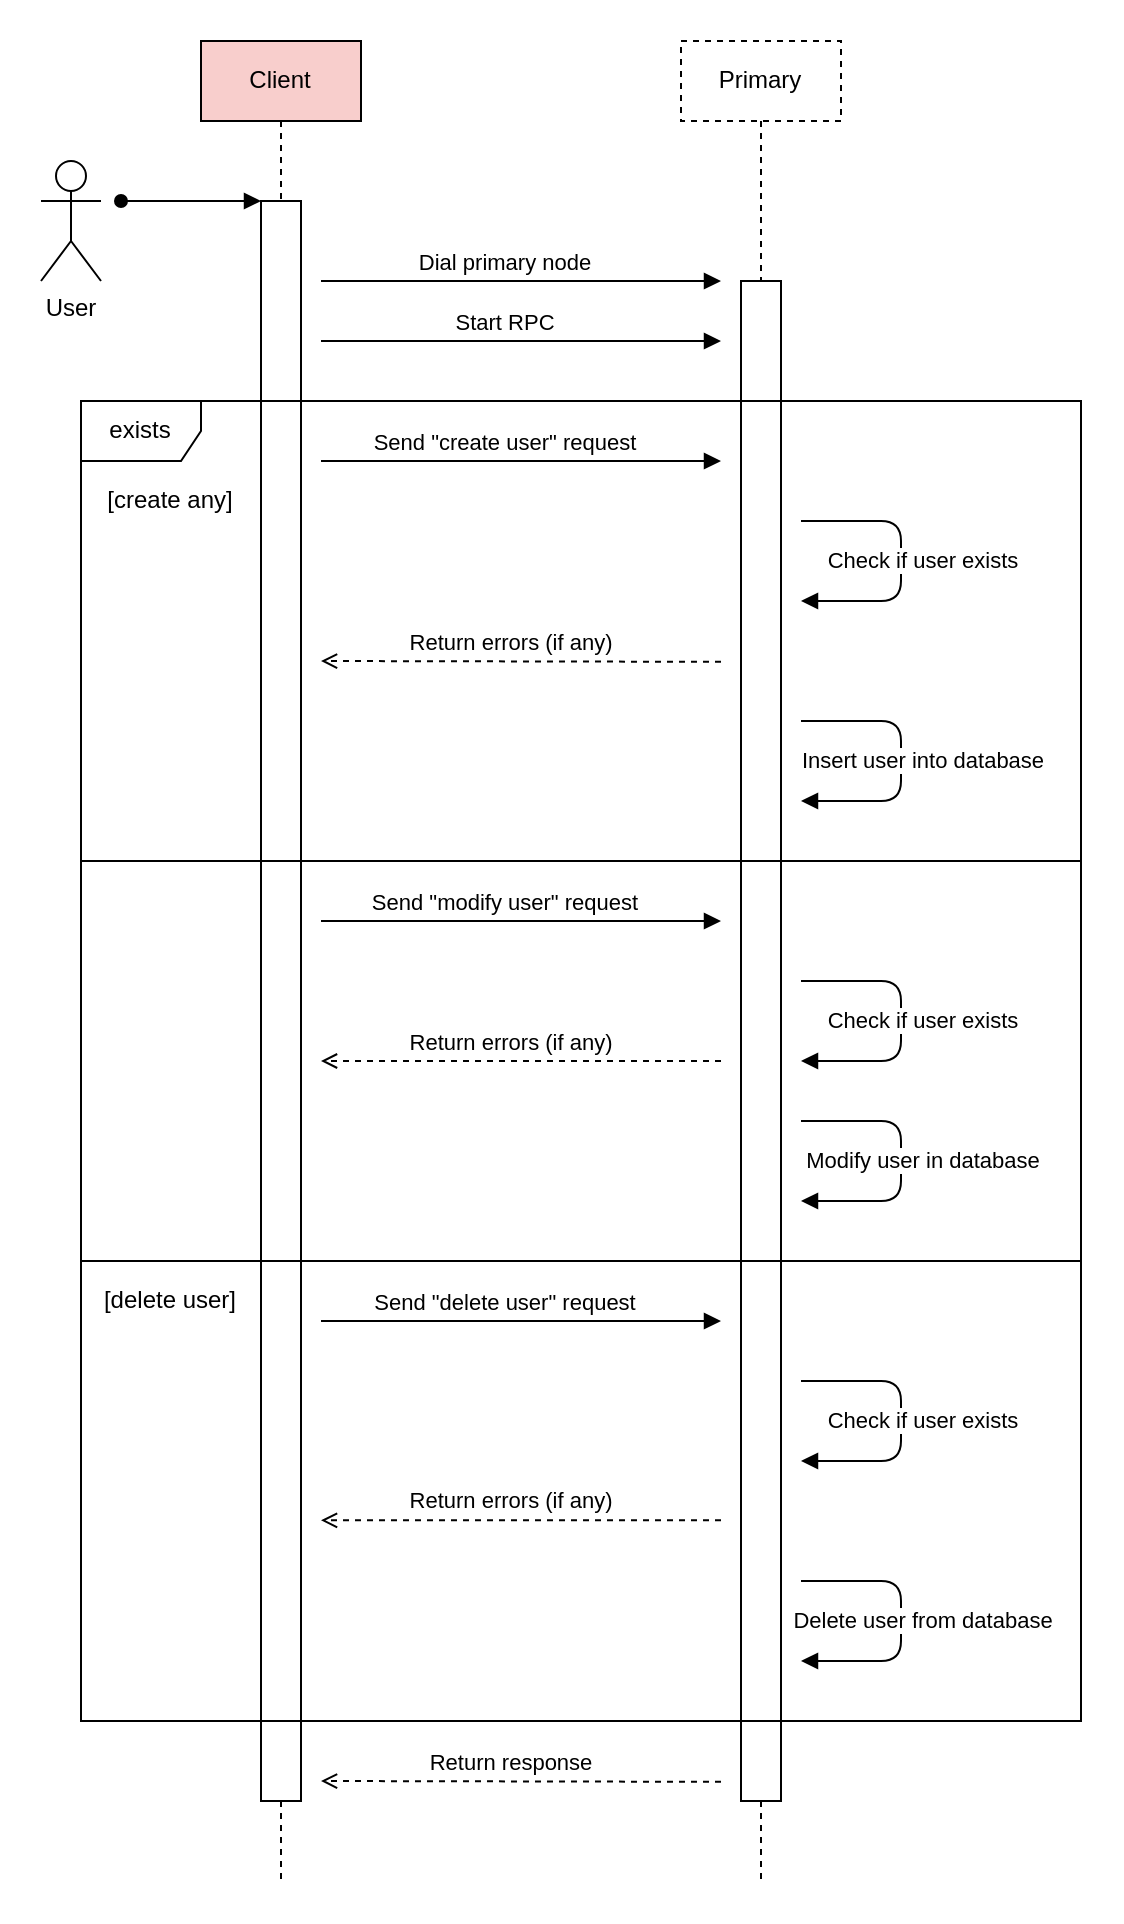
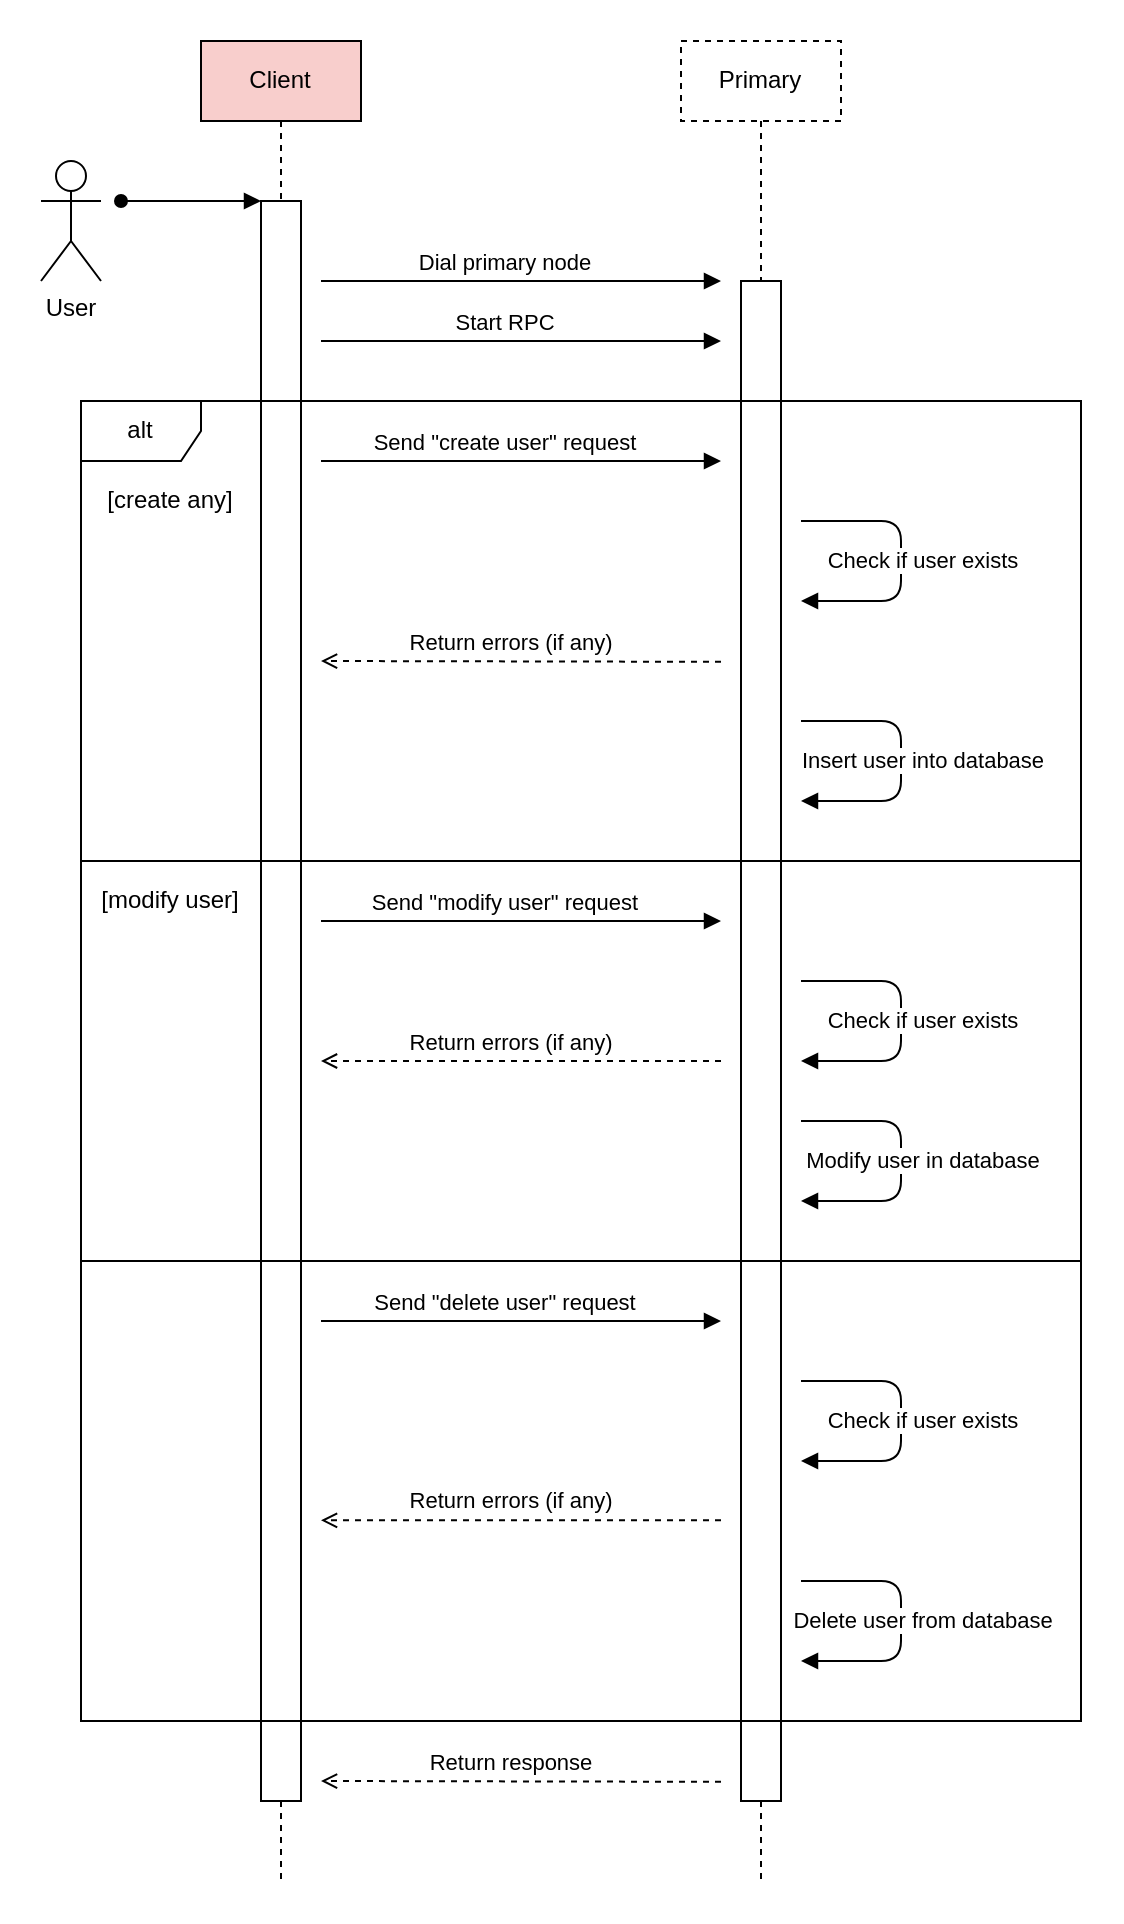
- <mxCell id="16" value="exists" style="shape=umlFrame;whiteSpace=wrap;html=1;container=1;collapsible=0;recursiveResize=0;allowArrows=0;connectable=0;" parent="1" vertex="1"><mxGeometry x="40" y="200" width="500" height="230" as="geometry" /></mxCell>
+ <mxCell id="16" value="alt" style="shape=umlFrame;whiteSpace=wrap;html=1;container=1;collapsible=0;recursiveResize=0;allowArrows=0;connectable=0;" parent="1" vertex="1"><mxGeometry x="40" y="200" width="500" height="230" as="geometry" /></mxCell>
+ <mxCell id="27" value="[modify user]" style="text;html=1;strokeColor=none;fillColor=none;align=center;verticalAlign=middle;whiteSpace=wrap;rounded=0;" parent="26" vertex="1"><mxGeometry y="10" width="90" height="20" as="geometry" /></mxCell>
- <mxCell id="37" value="[delete user]" style="text;html=1;strokeColor=none;fillColor=none;align=center;verticalAlign=middle;whiteSpace=wrap;rounded=0;" parent="36" vertex="1"><mxGeometry y="10" width="90" height="20" as="geometry" /></mxCell>
